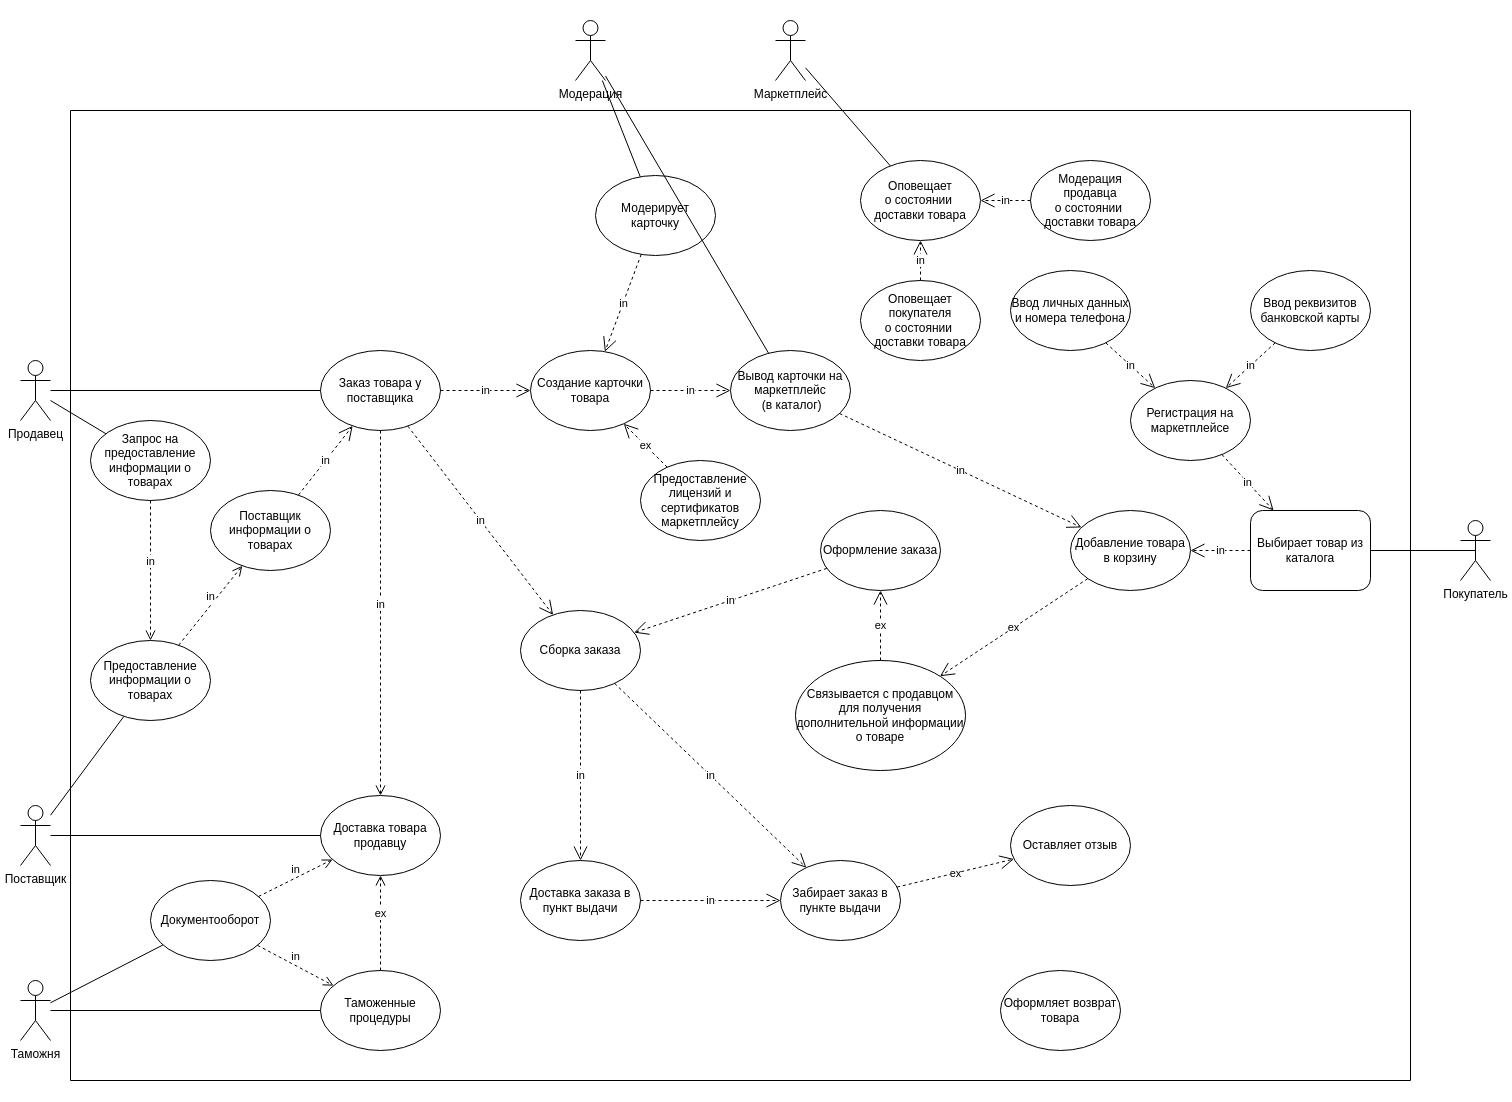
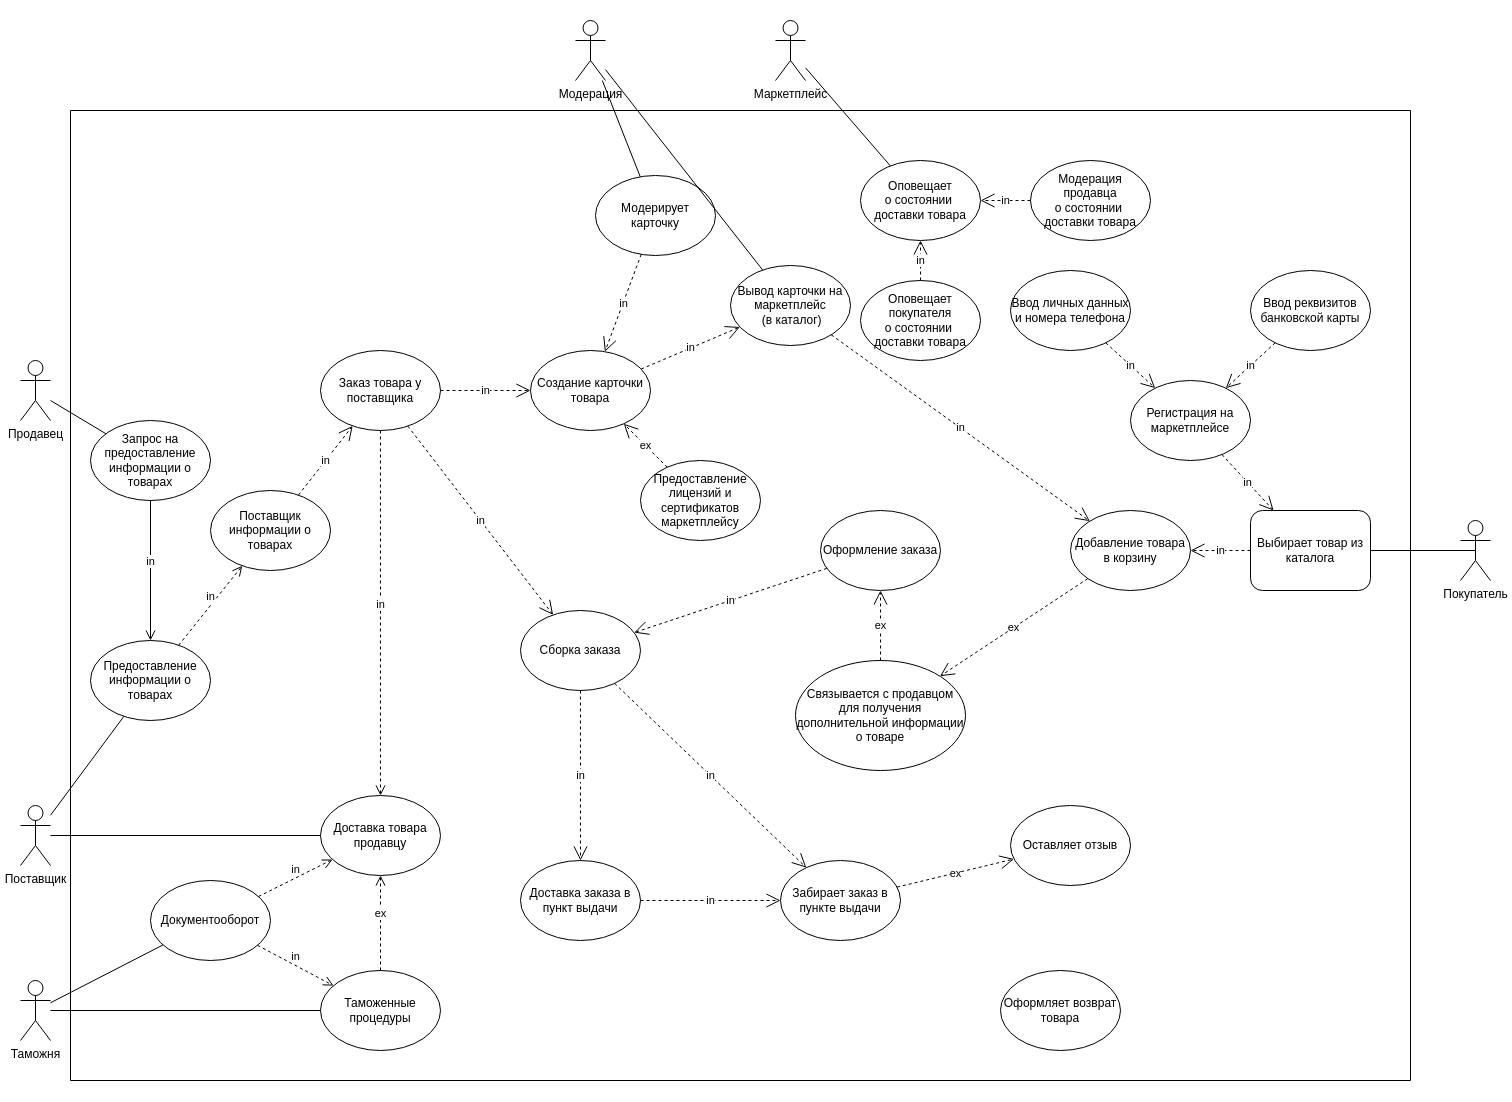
- <mxCell id="58" value="" style="endArrow=none;html=1;rounded=0;" edge="1" parent="1" source="55" target="7"><mxGeometry width="50" height="50" relative="1" as="geometry"><mxPoint x="630" y="750" as="sourcePoint" /><mxPoint x="680" y="700" as="targetPoint" /></mxGeometry></mxCell>
- <mxCell id="23" value="Вывод карточки на маркетплейс&lt;br&gt;&amp;nbsp;(в каталог)" style="ellipse;whiteSpace=wrap;html=1;" vertex="1" parent="2"><mxGeometry x="660" y="240" width="120" height="80" as="geometry" /></mxCell>
+ <mxCell id="23" value="Вывод карточки на маркетплейс&lt;br&gt;&amp;nbsp;(в каталог)" style="ellipse;whiteSpace=wrap;html=1;" vertex="1" parent="2"><mxGeometry x="660" y="155" width="120" height="80" as="geometry" /></mxCell>
- <mxCell id="11" value="in" style="html=1;verticalAlign=bottom;endArrow=open;dashed=1;endSize=8;rounded=0;" edge="1" parent="2" source="10" target="9"><mxGeometry relative="1" as="geometry"><mxPoint x="191.872" y="551.351" as="sourcePoint" /><mxPoint x="268.164" y="498.672" as="targetPoint" /></mxGeometry></mxCell>
+ <mxCell id="11" value="in" style="html=1;verticalAlign=bottom;endArrow=open;dashed=0;endSize=8;rounded=0;" edge="1" parent="2" source="10" target="9"><mxGeometry relative="1" as="geometry"><mxPoint x="191.872" y="551.351" as="sourcePoint" /><mxPoint x="268.164" y="498.672" as="targetPoint" /></mxGeometry></mxCell>
